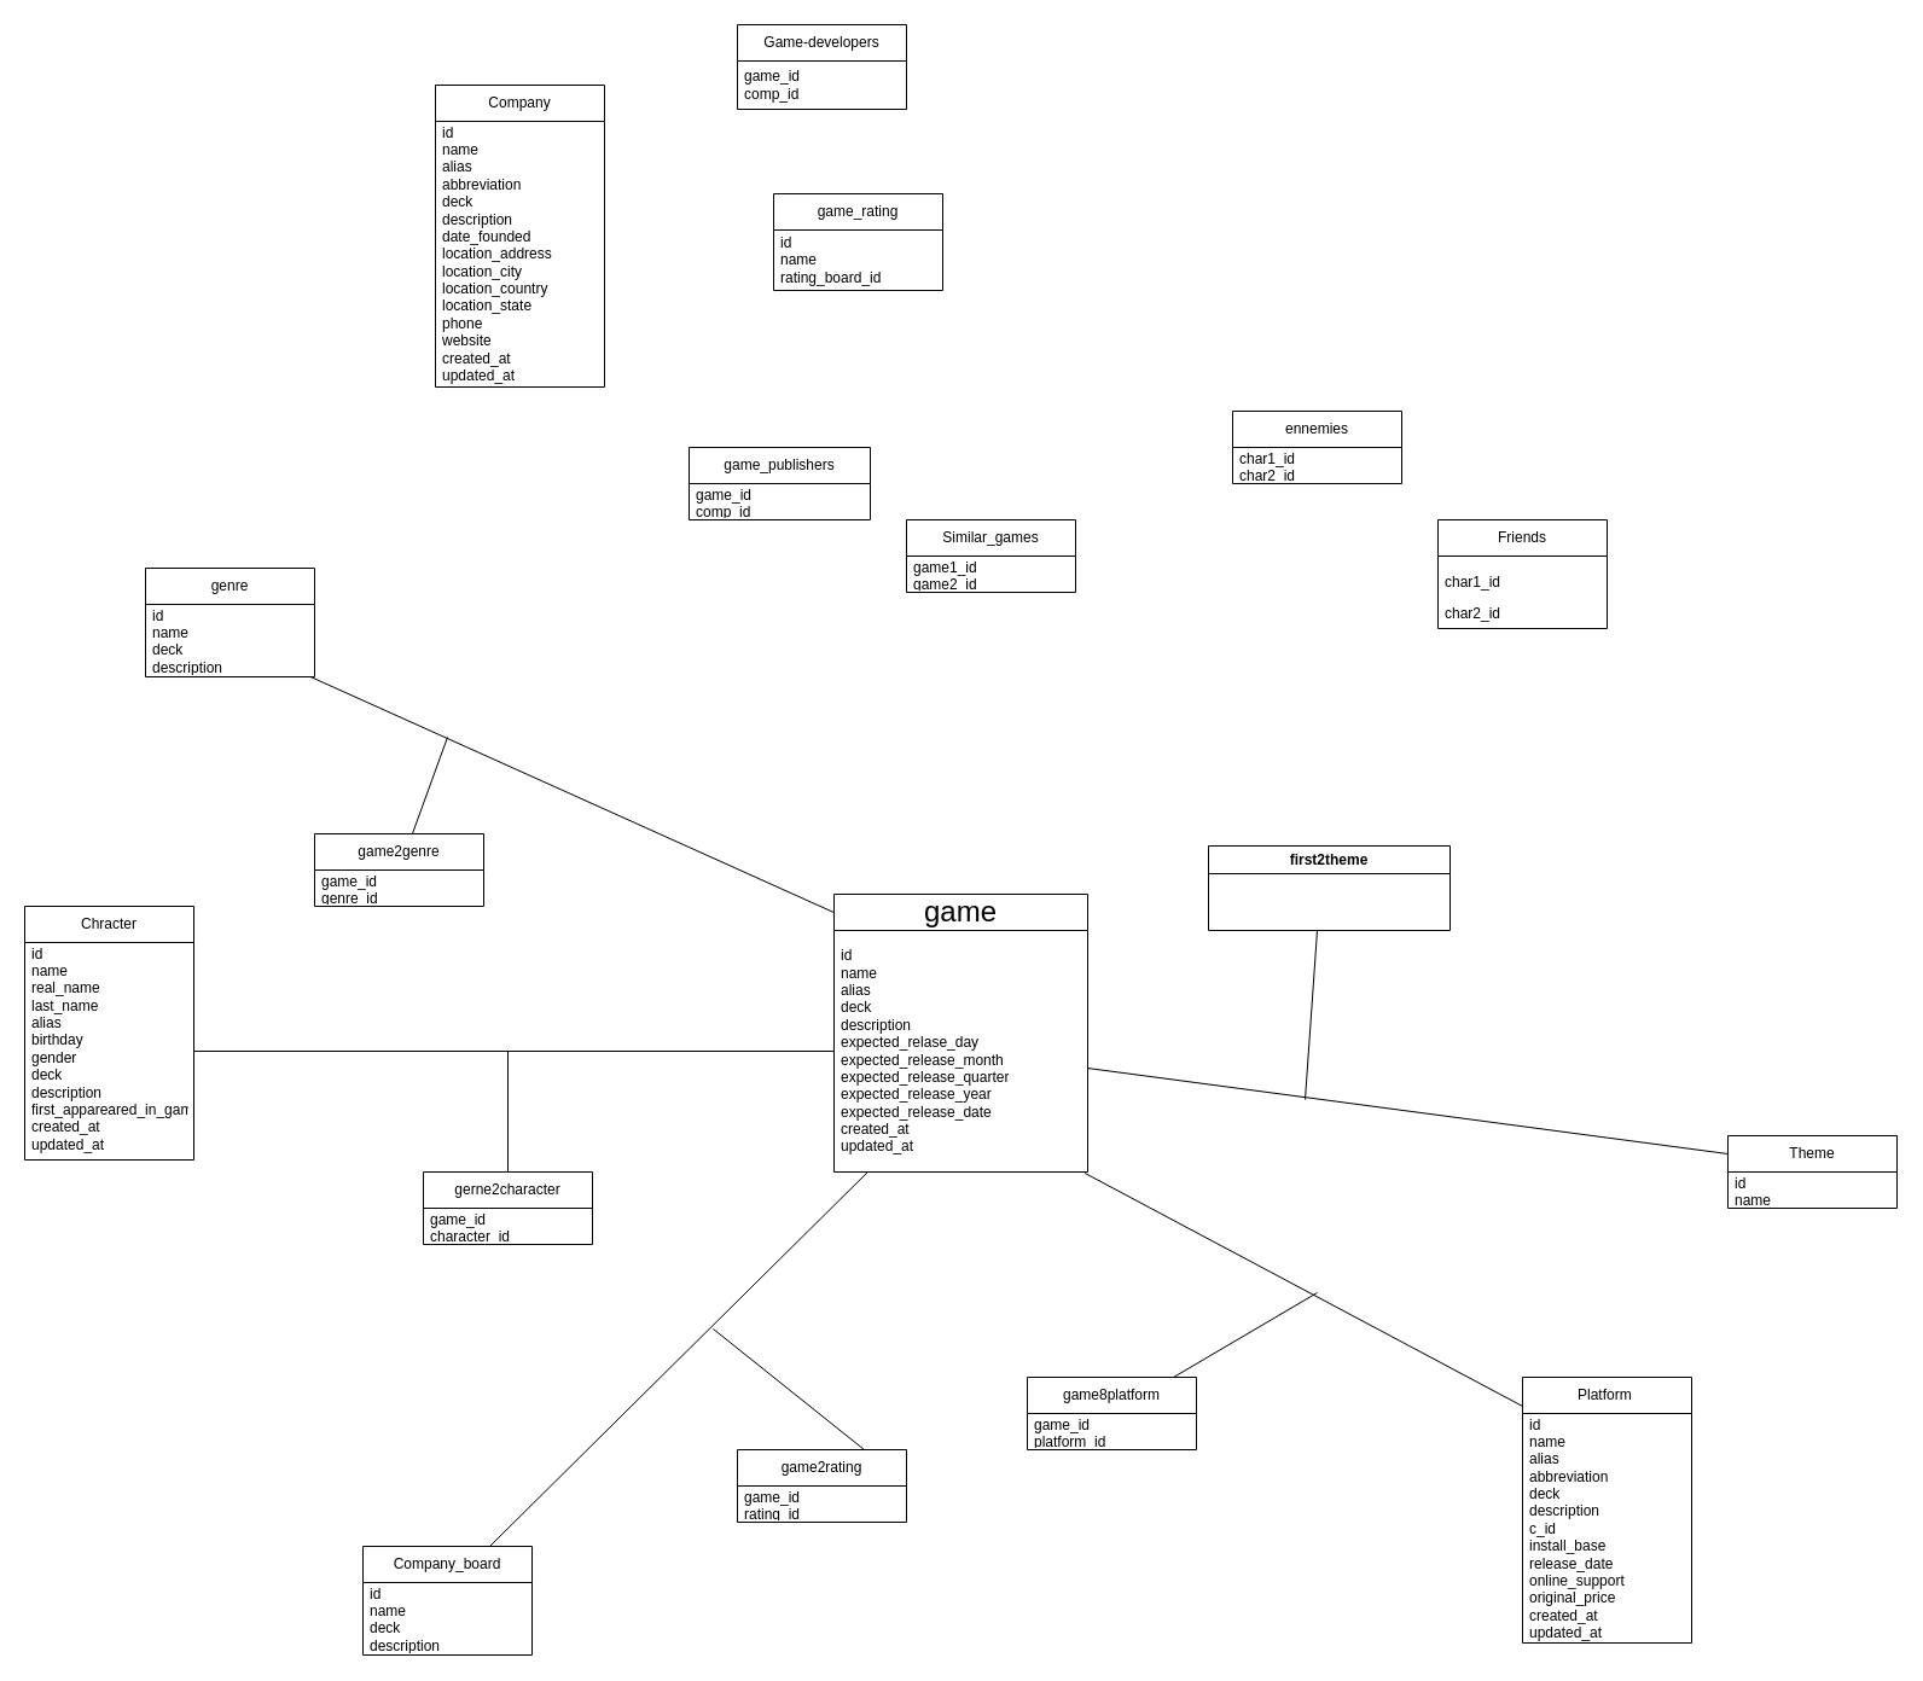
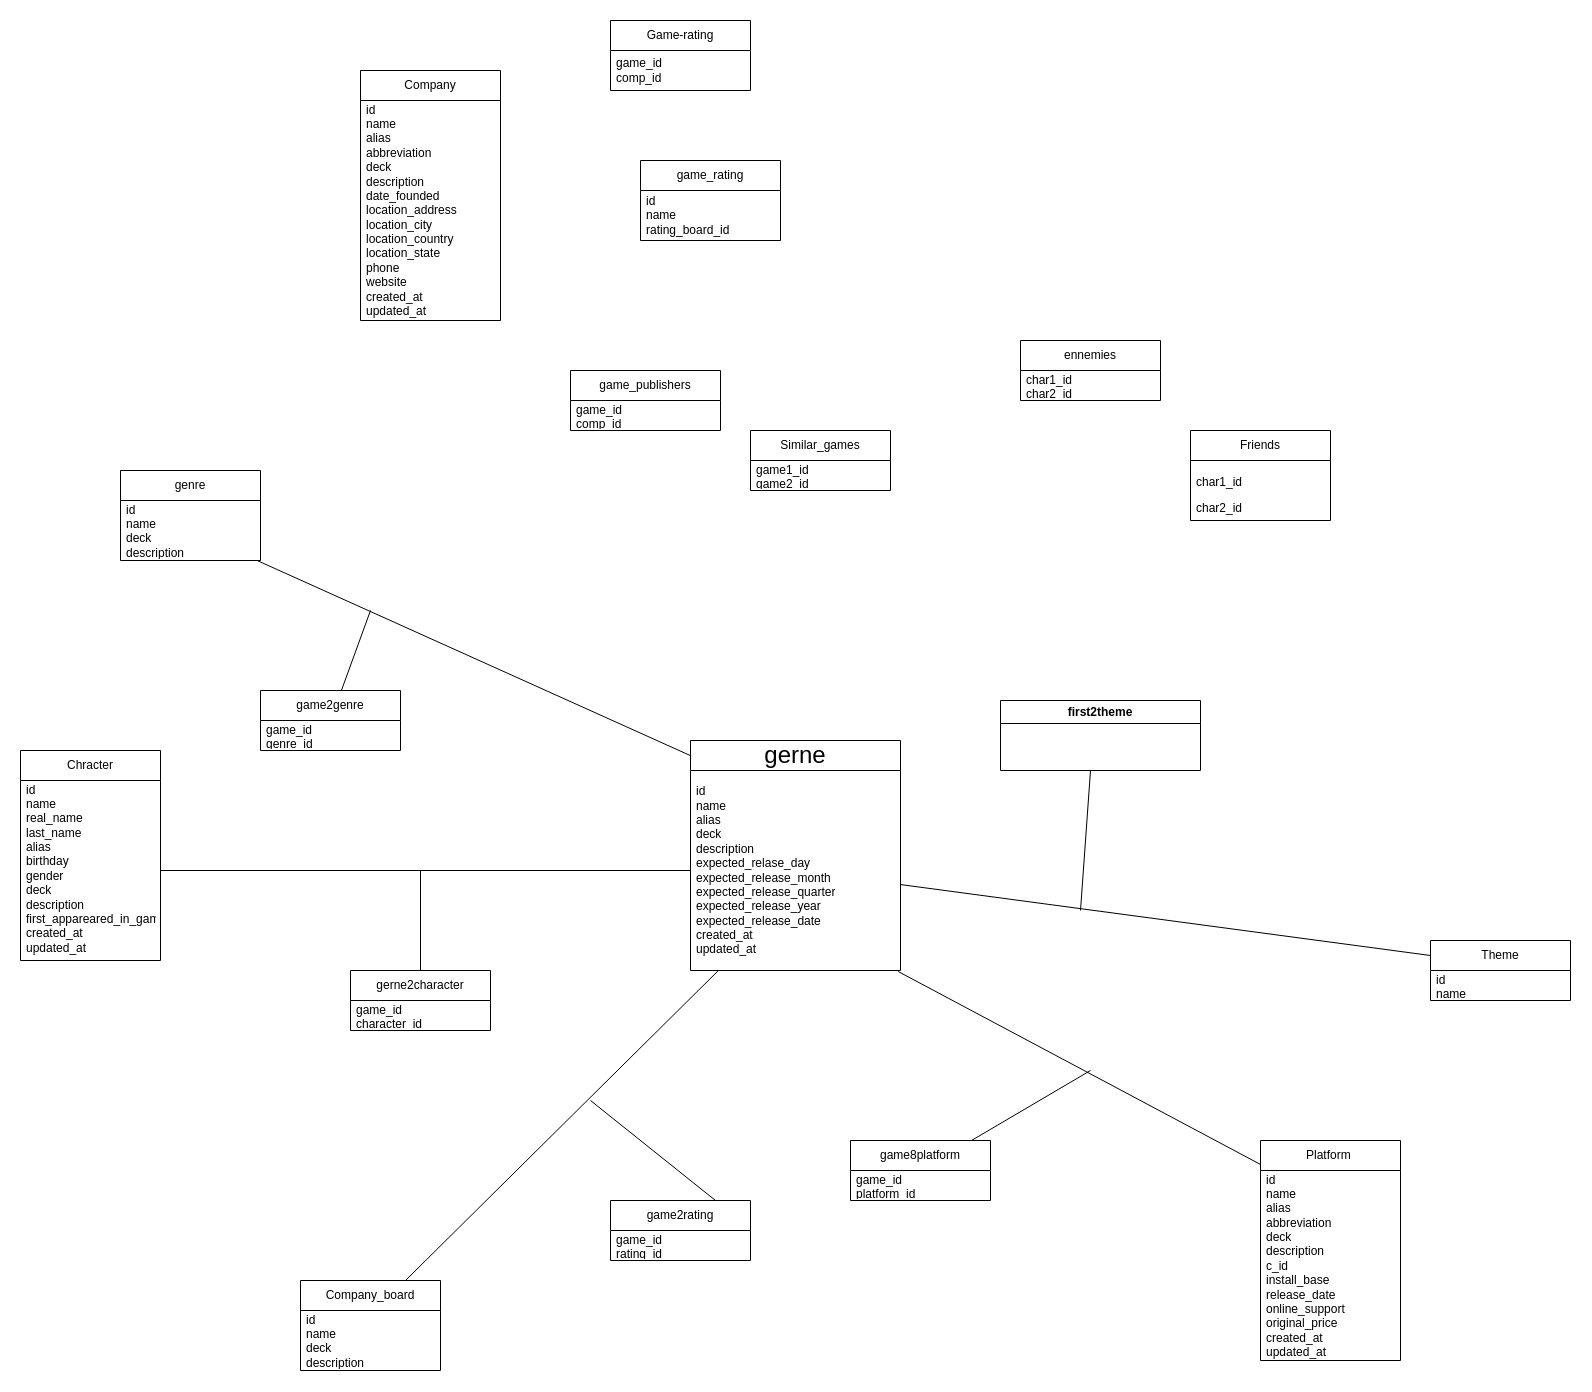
- <mxCell id="29" value="Game-developers" style="swimlane;fontStyle=0;childLayout=stackLayout;horizontal=1;startSize=30;horizontalStack=0;resizeParent=1;resizeParentMax=0;resizeLast=0;collapsible=1;marginBottom=0;whiteSpace=wrap;html=1;" vertex="1" parent="1"><mxGeometry x="610" y="20" width="140" height="70" as="geometry" /></mxCell>
+ <mxCell id="29" value="Game-rating" style="swimlane;fontStyle=0;childLayout=stackLayout;horizontal=1;startSize=30;horizontalStack=0;resizeParent=1;resizeParentMax=0;resizeLast=0;collapsible=1;marginBottom=0;whiteSpace=wrap;html=1;" vertex="1" parent="1"><mxGeometry x="610" y="20" width="140" height="70" as="geometry" /></mxCell>
- <mxCell id="2" value="&lt;h1&gt;&lt;span style=&quot;font-weight: normal;&quot;&gt;game&lt;/span&gt;&lt;/h1&gt;" style="swimlane;fontStyle=0;childLayout=stackLayout;horizontal=1;startSize=30;horizontalStack=0;resizeParent=1;resizeParentMax=0;resizeLast=0;collapsible=1;marginBottom=0;whiteSpace=wrap;html=1;" vertex="1" parent="1"><mxGeometry x="690" y="740" width="210" height="230" as="geometry" /></mxCell>
+ <mxCell id="2" value="&lt;h1&gt;&lt;span style=&quot;font-weight: normal;&quot;&gt;gerne&lt;/span&gt;&lt;/h1&gt;" style="swimlane;fontStyle=0;childLayout=stackLayout;horizontal=1;startSize=30;horizontalStack=0;resizeParent=1;resizeParentMax=0;resizeLast=0;collapsible=1;marginBottom=0;whiteSpace=wrap;html=1;" vertex="1" parent="1"><mxGeometry x="690" y="740" width="210" height="230" as="geometry" /></mxCell>
